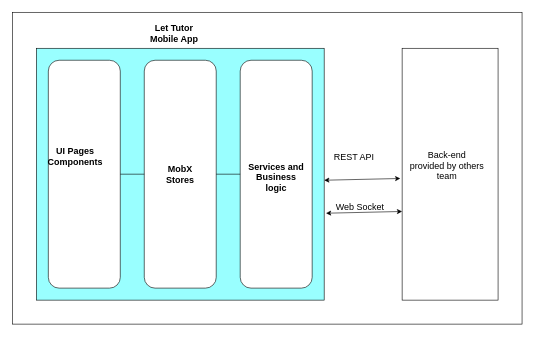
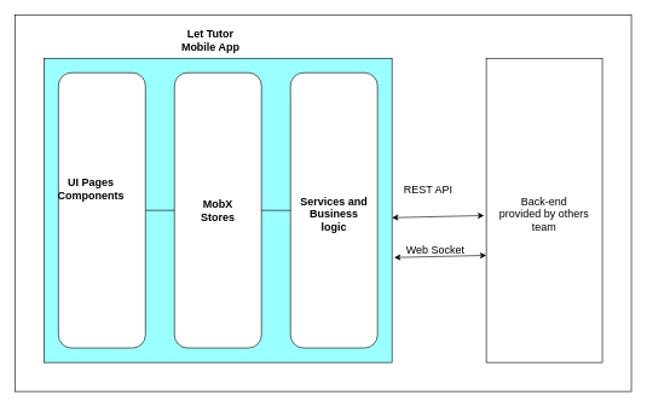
- <mxCell id="14" value="Back-end&lt;br&gt;provided by others team" style="text;html=1;strokeColor=none;fillColor=none;align=center;verticalAlign=middle;whiteSpace=wrap;rounded=0;fontSize=15;" vertex="1" parent="1"><mxGeometry x="675" y="260" width="140" height="30" as="geometry" /></mxCell>
+ <mxCell id="14" value="Back-end&lt;br&gt;provided by others team" style="text;html=1;strokeColor=none;fillColor=none;align=center;verticalAlign=middle;whiteSpace=wrap;rounded=0;fontSize=15;" vertex="1" parent="1"><mxGeometry x="680" y="280" width="140" height="30" as="geometry" /></mxCell>
